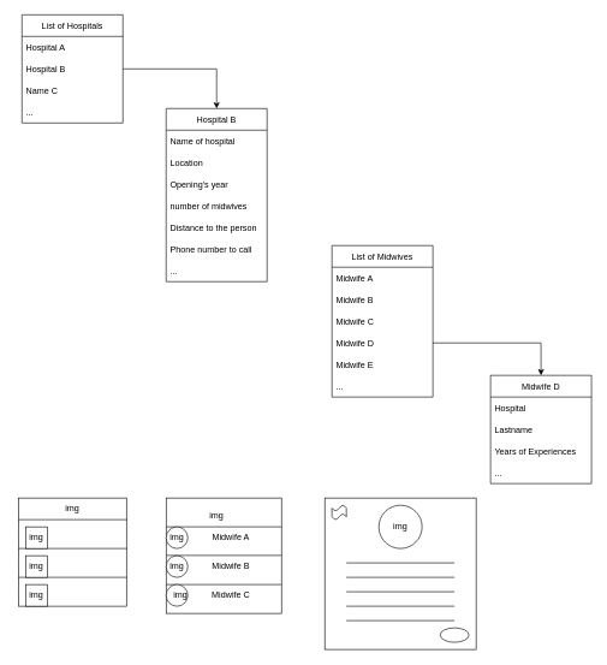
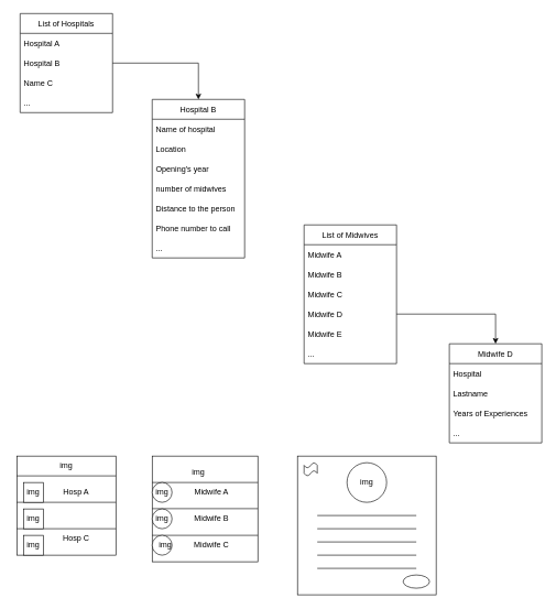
+ <mxCell id="44" value="Hosp A" style="text;html=1;strokeColor=none;fillColor=none;align=center;verticalAlign=middle;whiteSpace=wrap;rounded=0;" parent="43" vertex="1"><mxGeometry width="60" height="30" as="geometry" /></mxCell>
+ <mxCell id="45" value="Hosp C" style="text;html=1;strokeColor=none;fillColor=none;align=center;verticalAlign=middle;whiteSpace=wrap;rounded=0;" parent="43" vertex="1"><mxGeometry y="70" width="60" height="30" as="geometry" /></mxCell>
